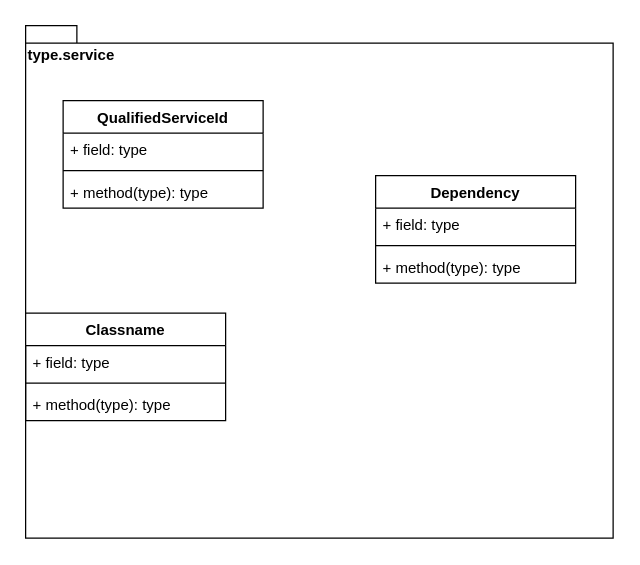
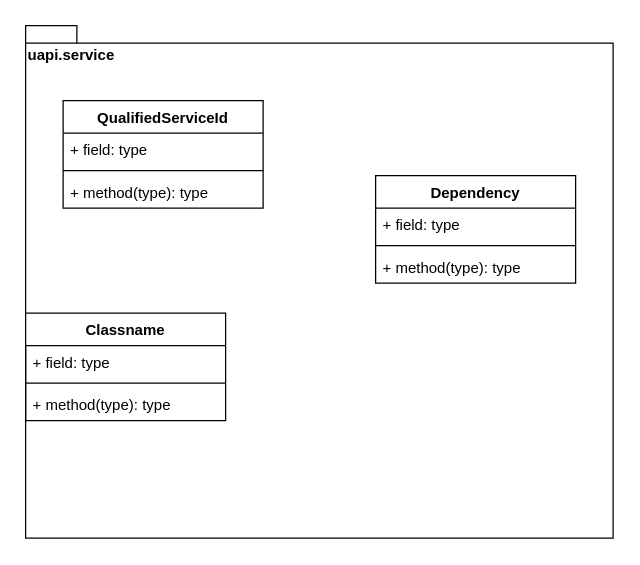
- <mxCell id="2" value="type.service" style="shape=folder;fontStyle=1;spacingTop=10;tabWidth=40;tabHeight=14;tabPosition=left;html=1;align=left;verticalAlign=top;" vertex="1" parent="1"><mxGeometry x="20" y="20" width="470" height="410" as="geometry" /></mxCell>
+ <mxCell id="2" value="uapi.service" style="shape=folder;fontStyle=1;spacingTop=10;tabWidth=40;tabHeight=14;tabPosition=left;html=1;align=left;verticalAlign=top;" vertex="1" parent="1"><mxGeometry x="20" y="20" width="470" height="410" as="geometry" /></mxCell>
